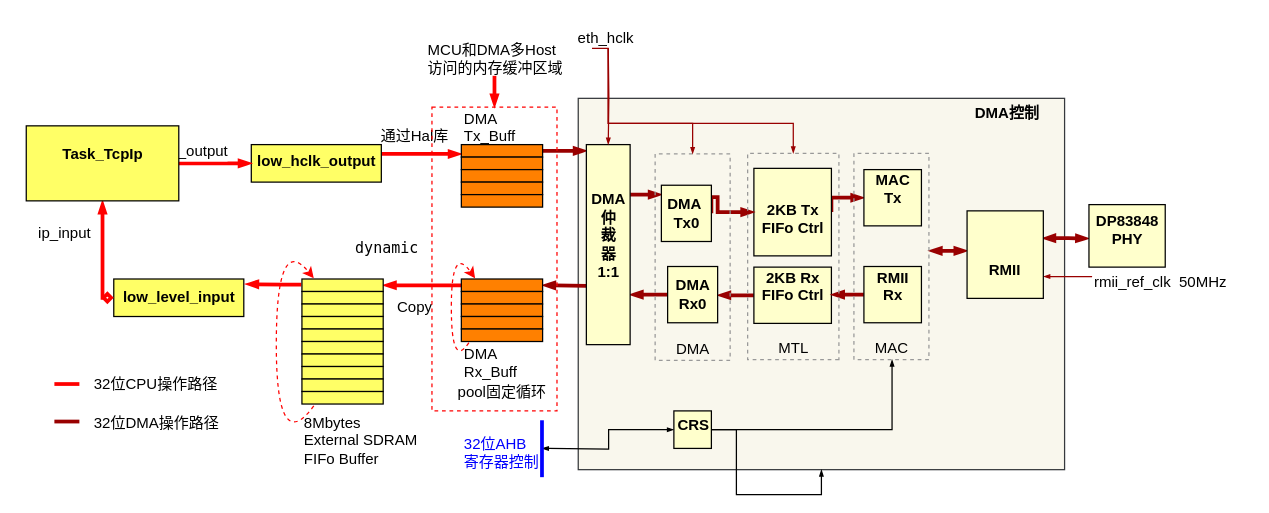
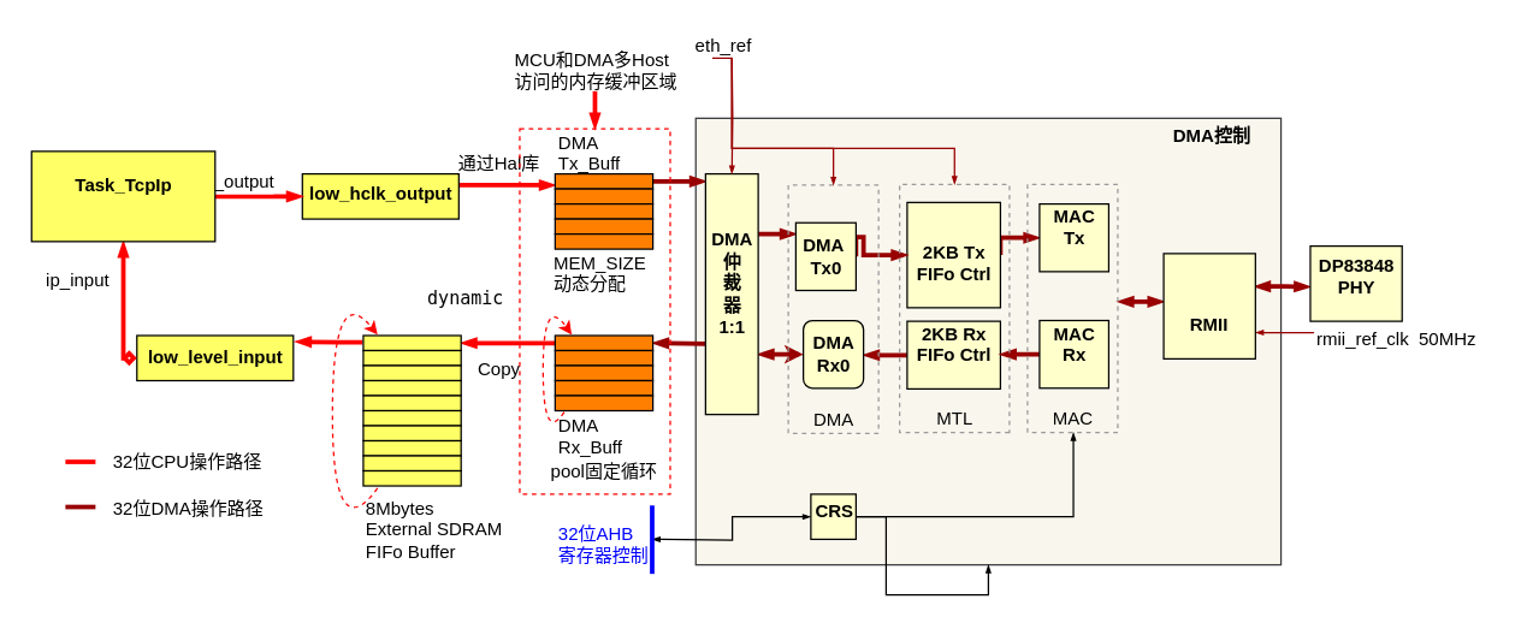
- <mxCell id="82" value="&lt;font color=&quot;#000000&quot;&gt;eth_hclk&lt;/font&gt;" style="text;html=1;resizable=0;points=[];autosize=1;align=left;verticalAlign=top;spacingTop=-4;fontSize=12;fontColor=#FFFFFF;" vertex="1" parent="1"><mxGeometry x="459.5" y="20" width="60" height="20" as="geometry" /></mxCell>
+ <mxCell id="82" value="&lt;font color=&quot;#000000&quot;&gt;eth_ref&lt;/font&gt;" style="text;html=1;resizable=0;points=[];autosize=1;align=left;verticalAlign=top;spacingTop=-4;fontSize=12;fontColor=#FFFFFF;" vertex="1" parent="1"><mxGeometry x="459.5" y="20" width="60" height="20" as="geometry" /></mxCell>
+ <mxCell id="76" value="&lt;font color=&quot;#000000&quot;&gt;MEM_SIZE&lt;br&gt;动态分配&lt;br&gt;&lt;/font&gt;" style="text;html=1;resizable=0;points=[];autosize=1;align=left;verticalAlign=top;spacingTop=-4;fontSize=12;fontColor=#FFFFFF;" vertex="1" parent="1"><mxGeometry x="366" y="165" width="80" height="30" as="geometry" /></mxCell>
- <mxCell id="6" style="edgeStyle=orthogonalEdgeStyle;rounded=0;orthogonalLoop=1;jettySize=auto;html=1;exitX=1;exitY=0.75;exitDx=0;exitDy=0;startArrow=blockThin;startFill=1;endArrow=none;endFill=0;strokeColor=#990000;strokeWidth=3;fontSize=12;endSize=3;startSize=3;" edge="1" parent="1" source="7" target="55"><mxGeometry relative="1" as="geometry"><Array as="points"><mxPoint x="530.5" y="235" /><mxPoint x="530.5" y="235" /></Array></mxGeometry></mxCell>
+ <mxCell id="6" style="edgeStyle=orthogonalEdgeStyle;rounded=0;orthogonalLoop=1;jettySize=auto;html=1;exitX=1;exitY=0.75;exitDx=0;exitDy=0;startArrow=blockThin;startFill=1;endArrow=classic;endFill=0;strokeColor=#990000;strokeWidth=3;fontSize=12;endSize=3;startSize=3;" edge="1" parent="1" source="7" target="55"><mxGeometry relative="1" as="geometry"><Array as="points"><mxPoint x="530.5" y="235" /><mxPoint x="530.5" y="235" /></Array></mxGeometry></mxCell>
- <mxCell id="55" value="DMA &#10;Rx0" style="align=center;verticalAlign=middle;fontStyle=1;strokeWidth=1;fillColor=#FFFFCC;spacing=0;whiteSpace=wrap;flipH=1;flipV=0;" parent="1" vertex="1"><mxGeometry x="533.5" y="212.5" width="40" height="45" as="geometry" /></mxCell>
+ <mxCell id="55" value="DMA &#10;Rx0" style="align=center;verticalAlign=middle;fontStyle=1;strokeWidth=1;fillColor=#FFFFCC;spacing=0;whiteSpace=wrap;flipH=1;flipV=0;rounded=1;" parent="1" vertex="1"><mxGeometry x="533.5" y="212.5" width="40" height="45" as="geometry" /></mxCell>
- <mxCell id="14" value="RMII&#10;Rx&#10;" style="align=center;verticalAlign=bottom;fontStyle=1;strokeWidth=1;fillColor=#FFFFCC;spacing=0;whiteSpace=wrap;horizontal=1;flipH=1;flipV=0;" parent="1" vertex="1"><mxGeometry x="690.5" y="212.5" width="46" height="45" as="geometry" /></mxCell>
+ <mxCell id="14" value="MAC&#10;Rx&#10;" style="align=center;verticalAlign=bottom;fontStyle=1;strokeWidth=1;fillColor=#FFFFCC;spacing=0;whiteSpace=wrap;horizontal=1;flipH=1;flipV=0;" parent="1" vertex="1"><mxGeometry x="690.5" y="212.5" width="46" height="45" as="geometry" /></mxCell>
